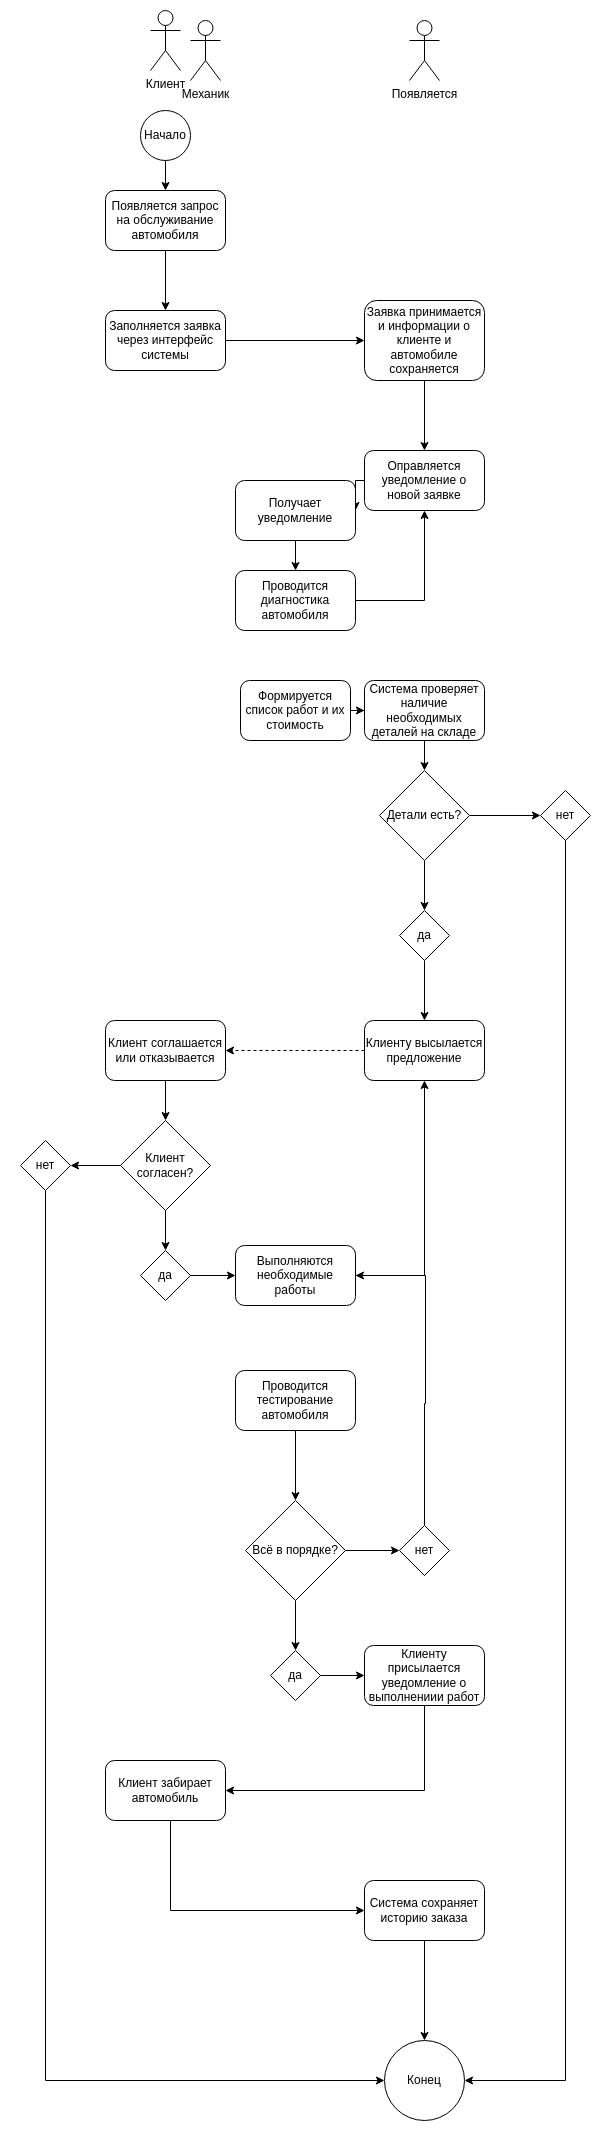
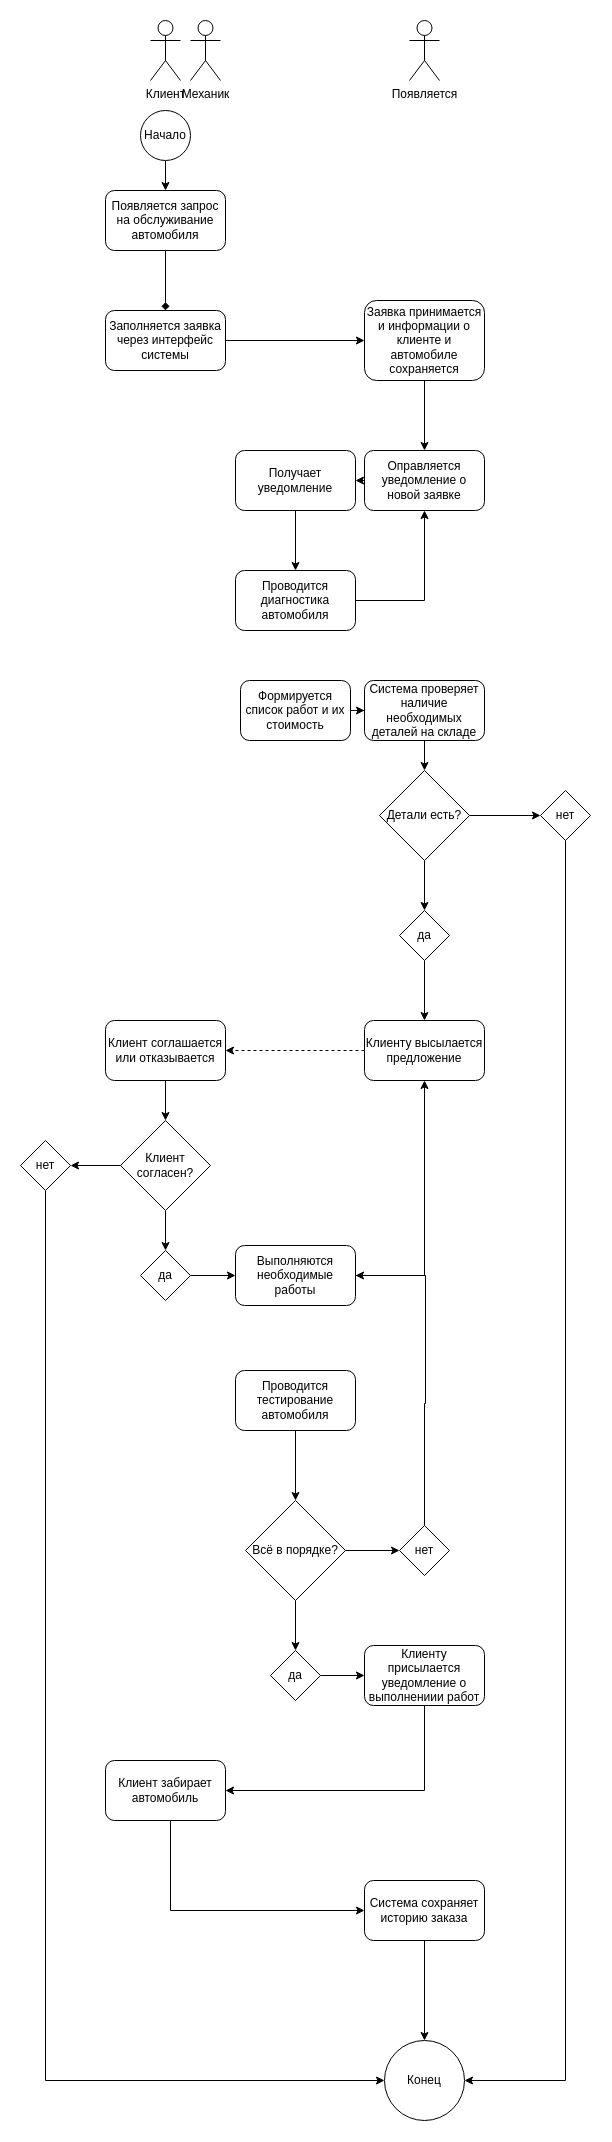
- <mxCell id="2" value="Клиент" style="shape=umlActor;verticalLabelPosition=bottom;verticalAlign=top;html=1;outlineConnect=0;" vertex="1" parent="1"><mxGeometry x="150" y="10" width="30" height="60" as="geometry" /></mxCell>
+ <mxCell id="2" value="Клиент" style="shape=umlActor;verticalLabelPosition=bottom;verticalAlign=top;html=1;outlineConnect=0;" vertex="1" parent="1"><mxGeometry x="150" y="20" width="30" height="60" as="geometry" /></mxCell>
- <mxCell id="7" value="" style="edgeStyle=orthogonalEdgeStyle;rounded=0;orthogonalLoop=1;jettySize=auto;html=1;" edge="1" parent="1" source="8" target="10"><mxGeometry relative="1" as="geometry" /></mxCell>
+ <mxCell id="7" value="" style="edgeStyle=orthogonalEdgeStyle;rounded=0;orthogonalLoop=1;jettySize=auto;html=1;endArrow=diamond;" edge="1" parent="1" source="8" target="10"><mxGeometry relative="1" as="geometry" /></mxCell>
- <mxCell id="16" value="Получает уведомление" style="rounded=1;whiteSpace=wrap;html=1;" vertex="1" parent="1"><mxGeometry x="235" y="480" width="120" height="60" as="geometry" /></mxCell>
+ <mxCell id="16" value="Получает уведомление" style="rounded=1;whiteSpace=wrap;html=1;" vertex="1" parent="1"><mxGeometry x="235" y="450" width="120" height="60" as="geometry" /></mxCell>
